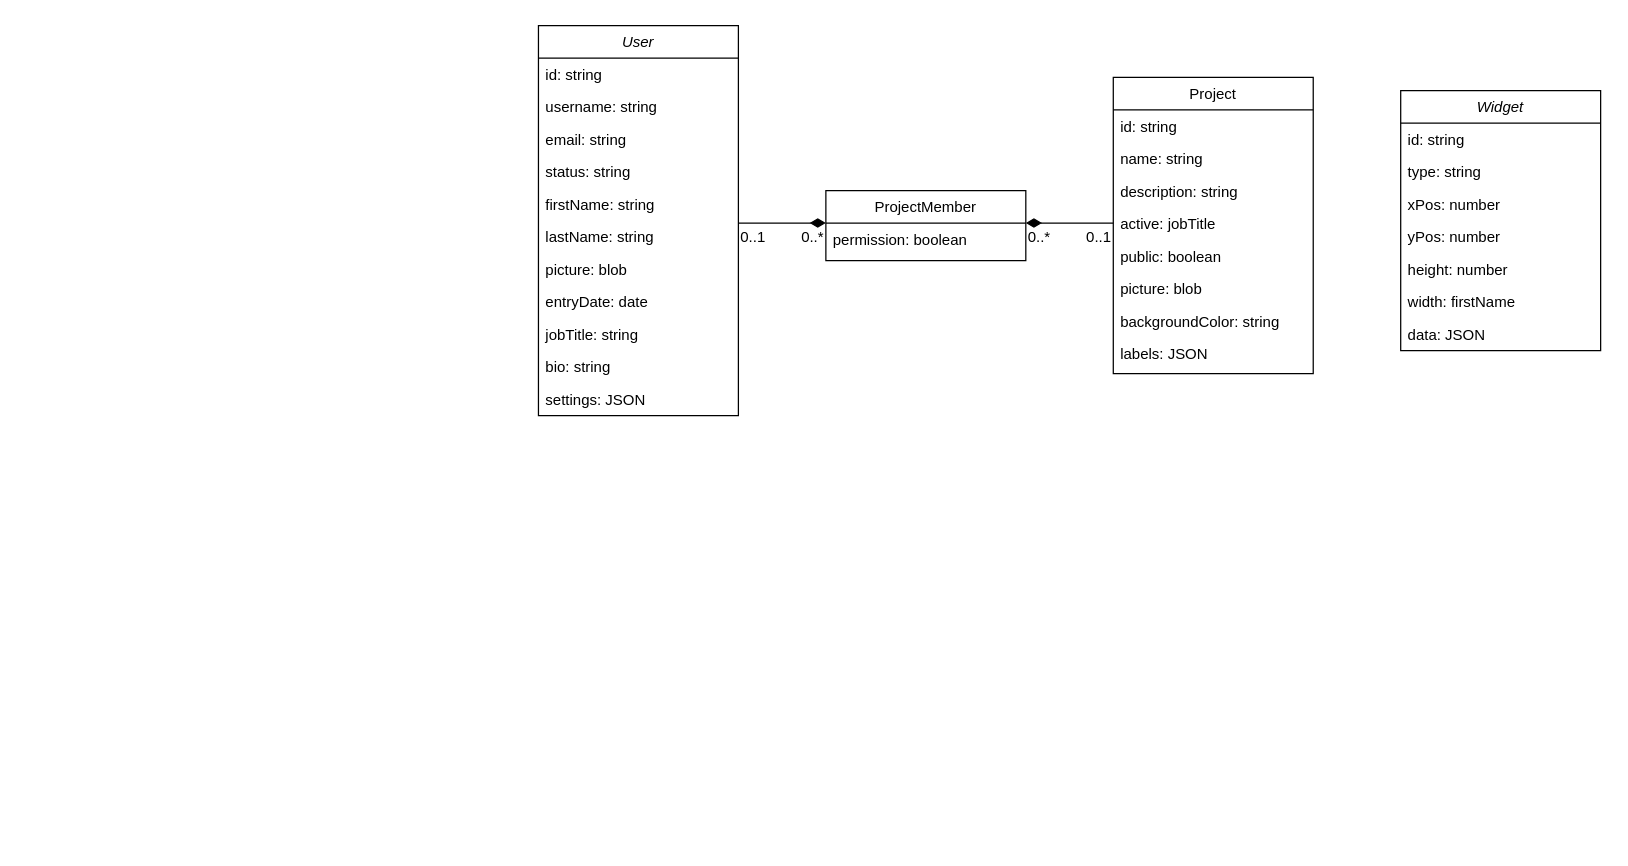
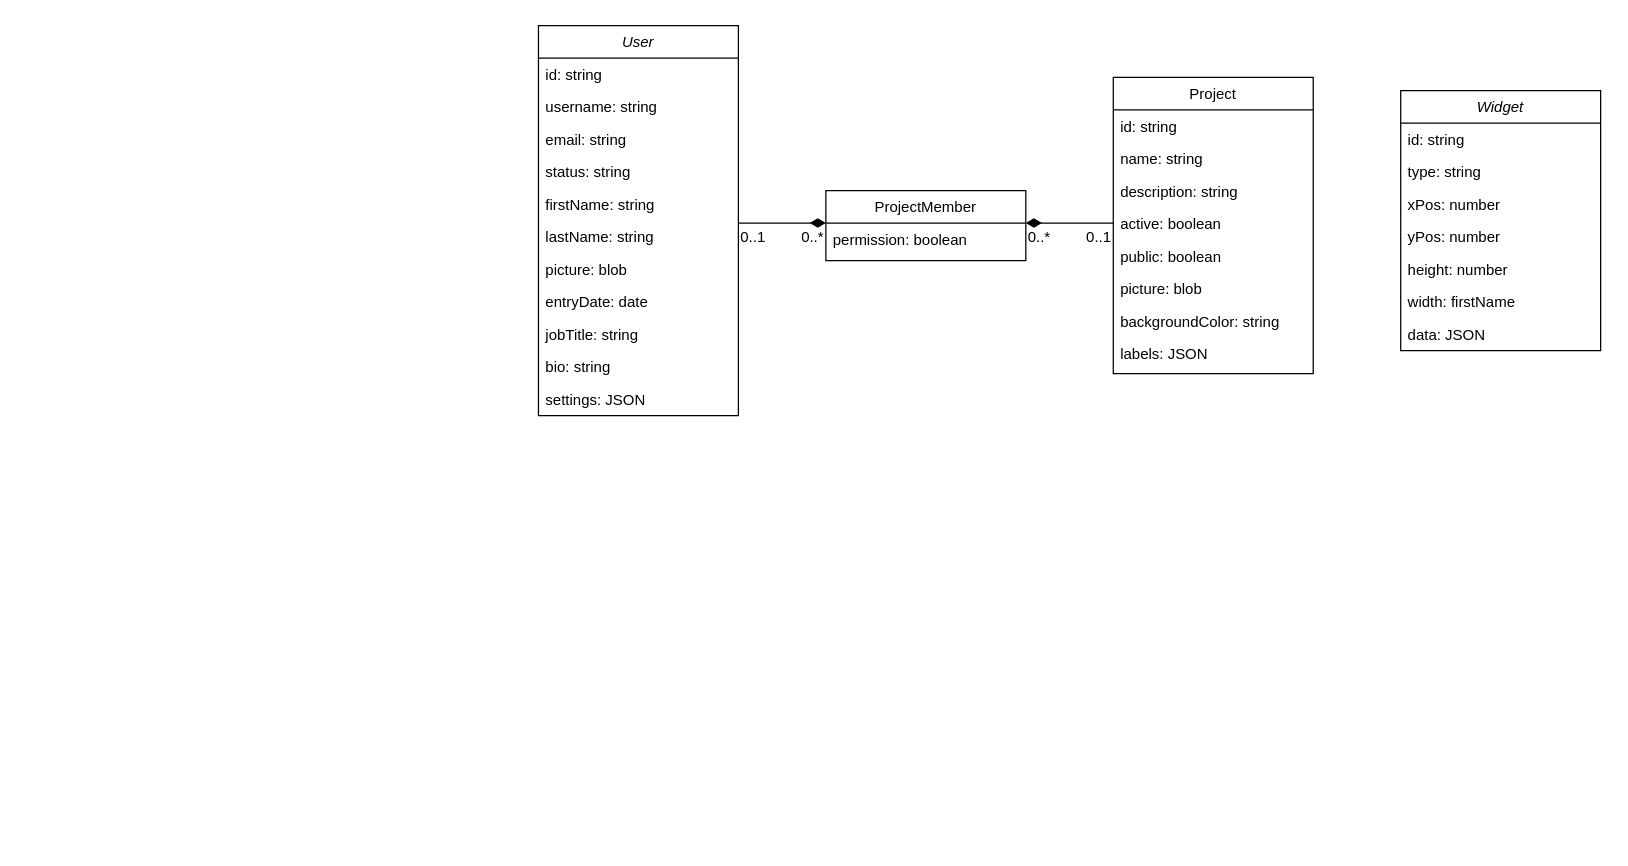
- <mxCell id="20" value="active: jobTitle" style="text;align=left;verticalAlign=top;spacingLeft=4;spacingRight=4;overflow=hidden;rotatable=0;points=[[0,0.5],[1,0.5]];portConstraint=eastwest;rounded=0;shadow=0;html=0;" parent="16" vertex="1"><mxGeometry y="104" width="160" height="26" as="geometry" /></mxCell>
+ <mxCell id="20" value="active: boolean" style="text;align=left;verticalAlign=top;spacingLeft=4;spacingRight=4;overflow=hidden;rotatable=0;points=[[0,0.5],[1,0.5]];portConstraint=eastwest;rounded=0;shadow=0;html=0;" parent="16" vertex="1"><mxGeometry y="104" width="160" height="26" as="geometry" /></mxCell>
